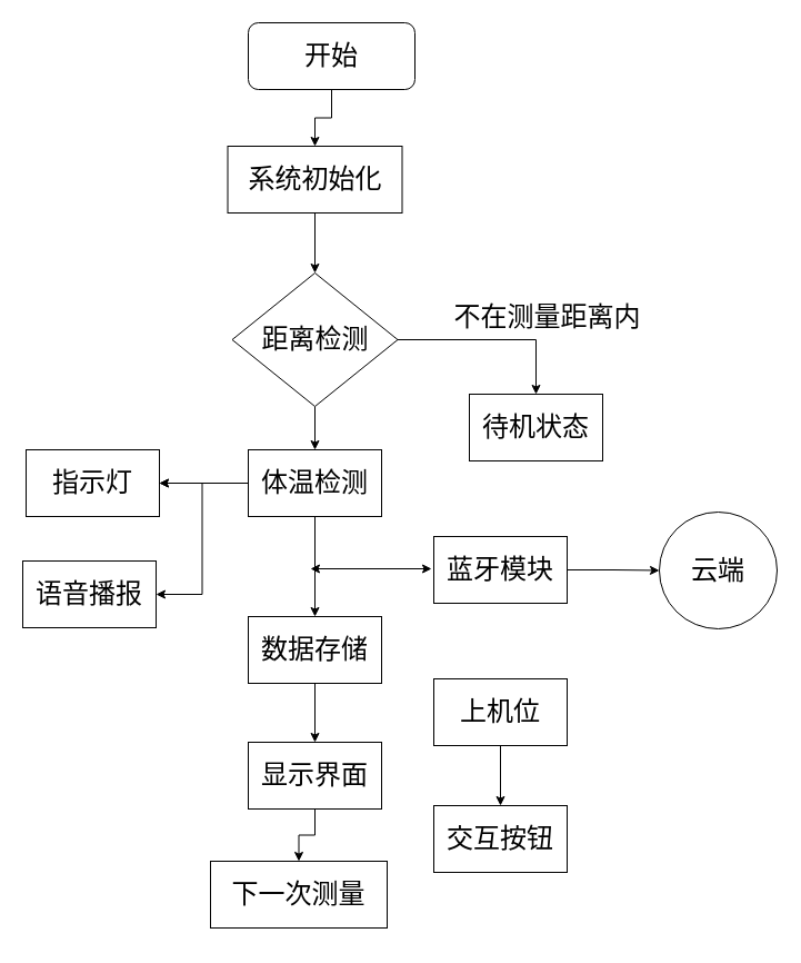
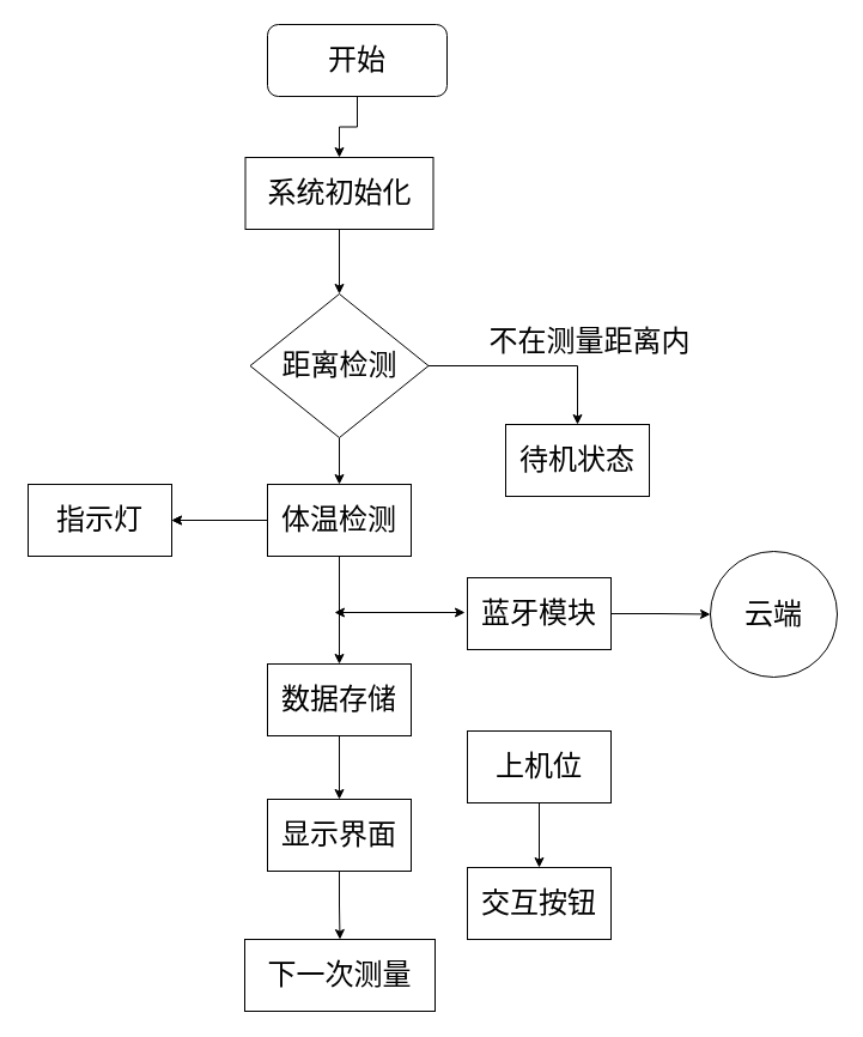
- <mxCell id="12" style="edgeStyle=orthogonalEdgeStyle;rounded=0;orthogonalLoop=1;jettySize=auto;html=1;exitX=0;exitY=0.5;exitDx=0;exitDy=0;entryX=1;entryY=0.5;entryDx=0;entryDy=0;" edge="1" parent="1" source="13" target="23"><mxGeometry relative="1" as="geometry" /></mxCell>
- <mxCell id="23" value="&lt;font style=&quot;font-size: 24px;&quot;&gt;语音播报&lt;/font&gt;" style="rounded=0;whiteSpace=wrap;html=1;" vertex="1" parent="1"><mxGeometry x="20" y="504" width="120" height="60" as="geometry" /></mxCell>
- <mxCell id="29" value="&lt;font style=&quot;font-size: 24px;&quot;&gt;下一次测量&lt;/font&gt;" style="whiteSpace=wrap;html=1;rounded=0;" vertex="1" parent="1"><mxGeometry x="189" y="774" width="159" height="60" as="geometry" /></mxCell>
+ <mxCell id="29" value="&lt;font style=&quot;font-size: 24px;&quot;&gt;下一次测量&lt;/font&gt;" style="whiteSpace=wrap;html=1;rounded=0;" vertex="1" parent="1"><mxGeometry x="204" y="784" width="159" height="60" as="geometry" /></mxCell>
